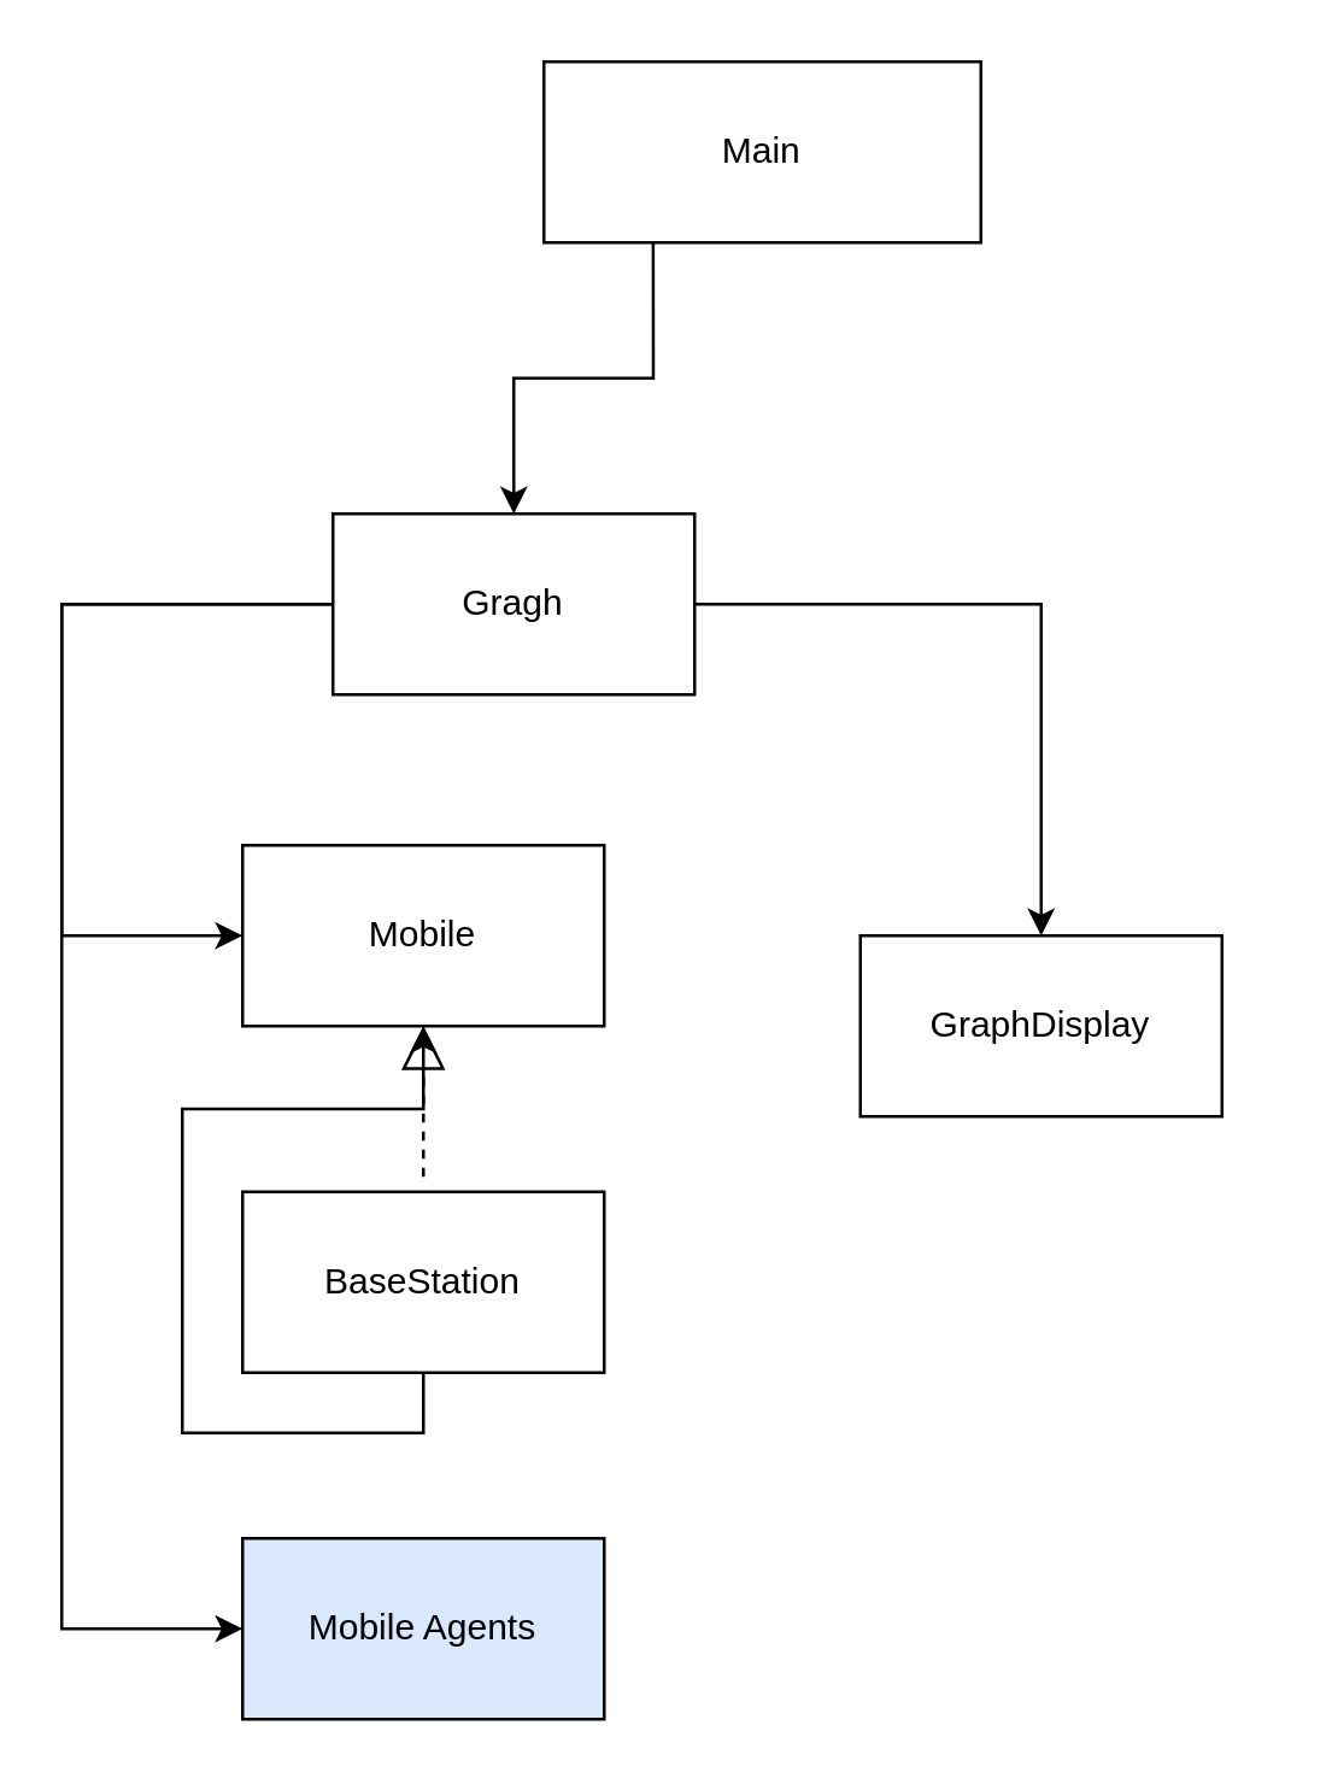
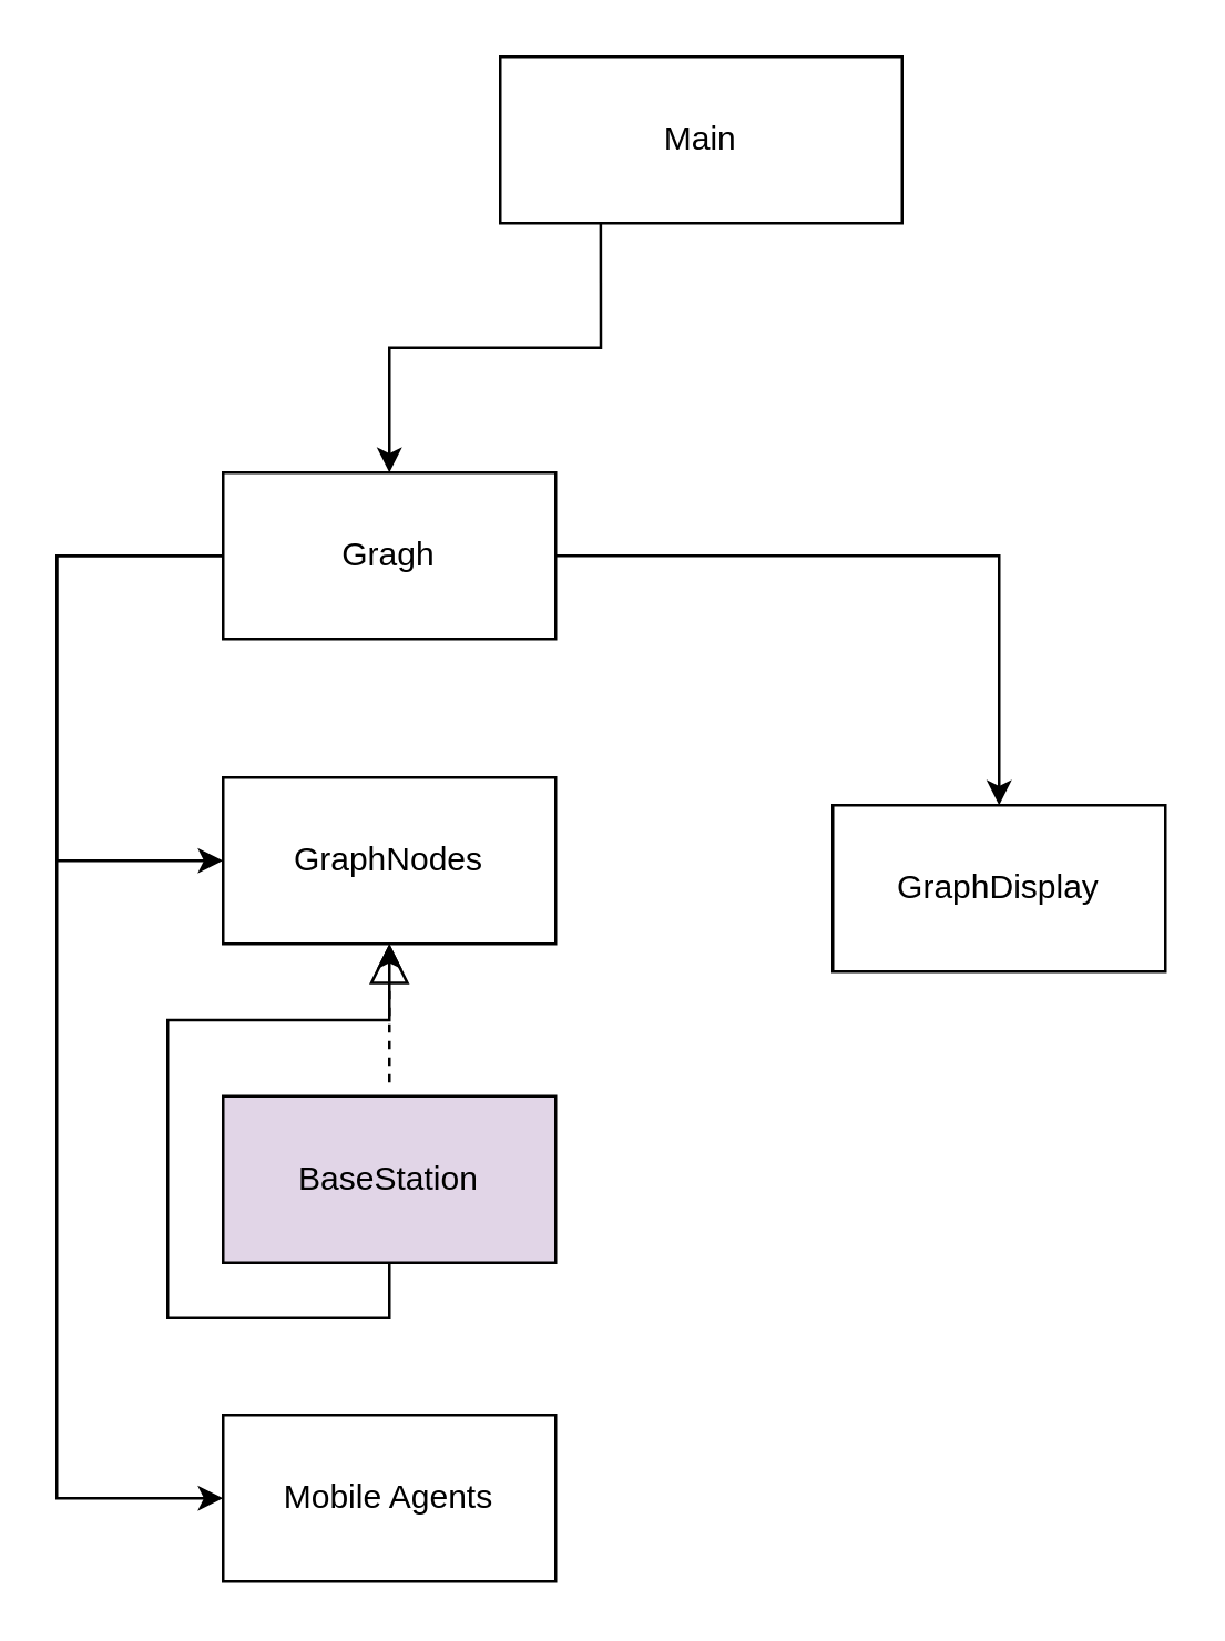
- <mxCell id="7" value="Gragh" style="rounded=0;whiteSpace=wrap;html=1;" vertex="1" parent="1"><mxGeometry x="110" y="170" width="120" height="60" as="geometry" /></mxCell>
+ <mxCell id="7" value="Gragh" style="rounded=0;whiteSpace=wrap;html=1;" vertex="1" parent="1"><mxGeometry x="80" y="170" width="120" height="60" as="geometry" /></mxCell>
- <mxCell id="9" value="Mobile&lt;br&gt;" style="rounded=0;whiteSpace=wrap;html=1;" vertex="1" parent="1"><mxGeometry x="80" y="280" width="120" height="60" as="geometry" /></mxCell>
+ <mxCell id="9" value="GraphNodes&lt;br&gt;" style="rounded=0;whiteSpace=wrap;html=1;" vertex="1" parent="1"><mxGeometry x="80" y="280" width="120" height="60" as="geometry" /></mxCell>
- <mxCell id="8" value="GraphDisplay&lt;br&gt;" style="rounded=0;whiteSpace=wrap;html=1;" vertex="1" parent="1"><mxGeometry x="285" y="310" width="120" height="60" as="geometry" /></mxCell>
+ <mxCell id="8" value="GraphDisplay&lt;br&gt;" style="rounded=0;whiteSpace=wrap;html=1;" vertex="1" parent="1"><mxGeometry x="300" y="290" width="120" height="60" as="geometry" /></mxCell>
- <mxCell id="12" value="BaseStation" style="rounded=0;whiteSpace=wrap;html=1;" vertex="1" parent="1"><mxGeometry x="80" y="395" width="120" height="60" as="geometry" /></mxCell>
+ <mxCell id="12" value="BaseStation" style="rounded=0;whiteSpace=wrap;html=1;fillColor=#e1d5e7;" vertex="1" parent="1"><mxGeometry x="80" y="395" width="120" height="60" as="geometry" /></mxCell>
- <mxCell id="10" value="Mobile Agents&lt;br&gt;" style="rounded=0;whiteSpace=wrap;html=1;fillColor=#dae8fc;" vertex="1" parent="1"><mxGeometry x="80" y="510" width="120" height="60" as="geometry" /></mxCell>
+ <mxCell id="10" value="Mobile Agents&lt;br&gt;" style="rounded=0;whiteSpace=wrap;html=1;" vertex="1" parent="1"><mxGeometry x="80" y="510" width="120" height="60" as="geometry" /></mxCell>
